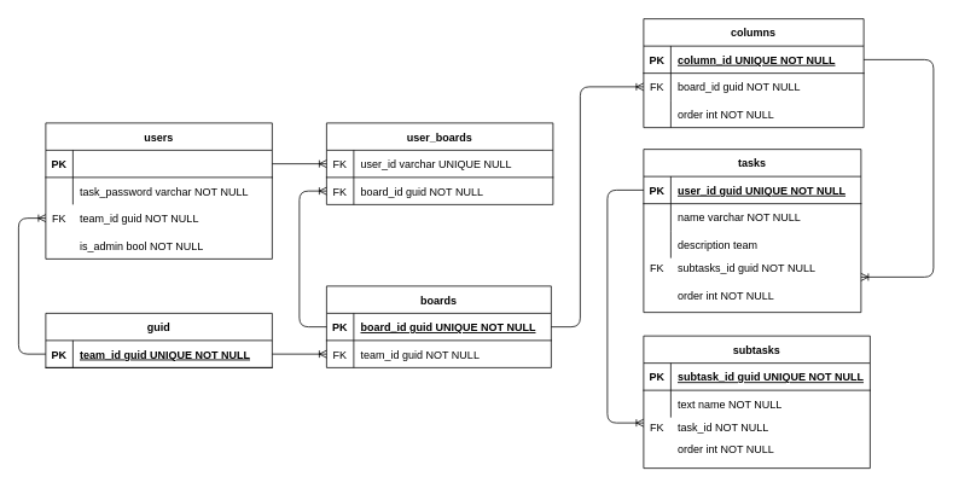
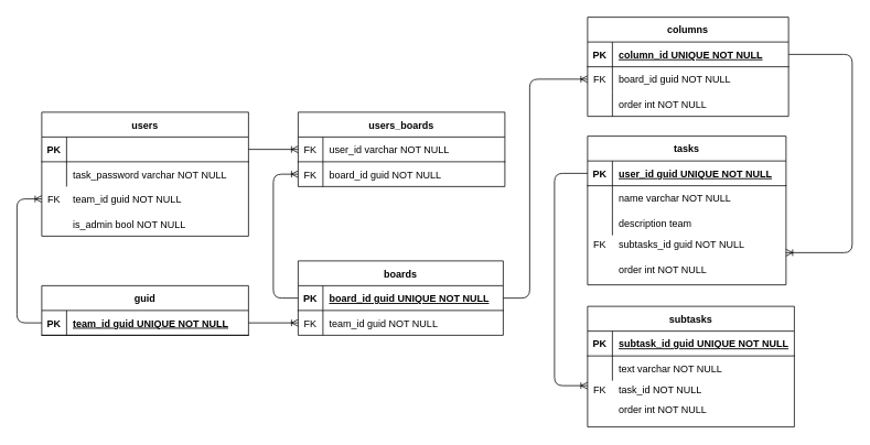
- <mxCell id="23" value="user_boards" style="shape=table;startSize=30;container=1;collapsible=1;childLayout=tableLayout;fixedRows=1;rowLines=0;fontStyle=1;align=center;resizeLast=1;" vertex="1" parent="1"><mxGeometry x="360" y="135" width="250" height="90" as="geometry" /></mxCell>
+ <mxCell id="23" value="users_boards" style="shape=table;startSize=30;container=1;collapsible=1;childLayout=tableLayout;fixedRows=1;rowLines=0;fontStyle=1;align=center;resizeLast=1;" vertex="1" parent="1"><mxGeometry x="360" y="135" width="250" height="90" as="geometry" /></mxCell>
- <mxCell id="26" value="user_id varchar UNIQUE NULL" style="shape=partialRectangle;connectable=0;fillColor=none;top=0;left=0;bottom=0;right=0;align=left;spacingLeft=6;fontStyle=0;overflow=hidden;" vertex="1" parent="24"><mxGeometry x="30" width="220" height="30" as="geometry" /></mxCell>
+ <mxCell id="26" value="user_id varchar NOT NULL" style="shape=partialRectangle;connectable=0;fillColor=none;top=0;left=0;bottom=0;right=0;align=left;spacingLeft=6;fontStyle=0;overflow=hidden;" vertex="1" parent="24"><mxGeometry x="30" width="220" height="30" as="geometry" /></mxCell>
- <mxCell id="49" value="text name NOT NULL" style="shape=partialRectangle;connectable=0;fillColor=none;top=0;left=0;bottom=0;right=0;align=left;spacingLeft=6;overflow=hidden;" vertex="1" parent="47"><mxGeometry x="30" width="220" height="30" as="geometry" /></mxCell>
+ <mxCell id="49" value="text varchar NOT NULL" style="shape=partialRectangle;connectable=0;fillColor=none;top=0;left=0;bottom=0;right=0;align=left;spacingLeft=6;overflow=hidden;" vertex="1" parent="47"><mxGeometry x="30" width="220" height="30" as="geometry" /></mxCell>
